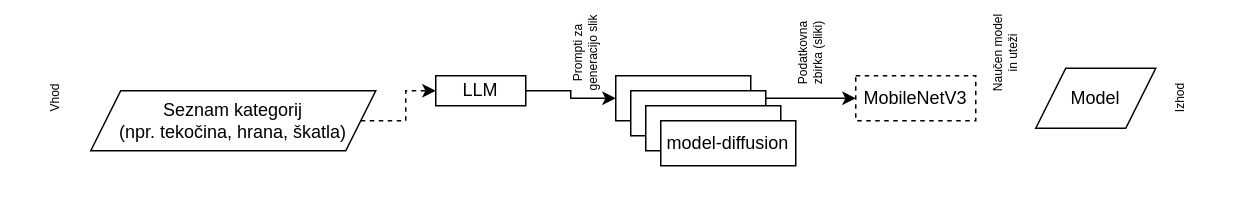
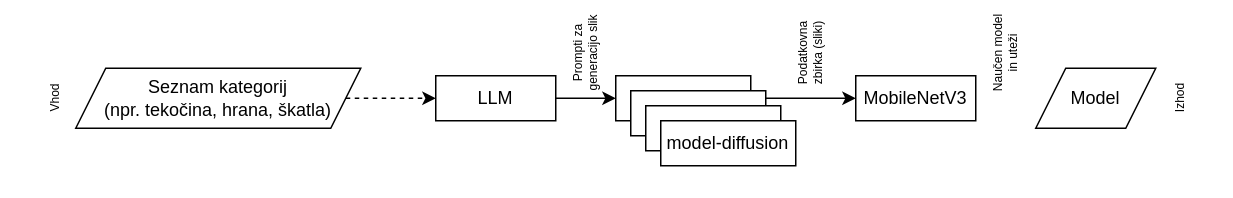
- <mxCell id="4" value="LLM" style="rounded=0;whiteSpace=wrap;html=1;" parent="1" vertex="1"><mxGeometry x="290" y="50" width="60" height="20" as="geometry" /></mxCell>
+ <mxCell id="4" value="LLM" style="rounded=0;whiteSpace=wrap;html=1;" parent="1" vertex="1"><mxGeometry x="290" y="50" width="80" height="30" as="geometry" /></mxCell>
- <mxCell id="9" value="MobileNetV3" style="rounded=0;whiteSpace=wrap;html=1;dashed=1;" parent="1" vertex="1"><mxGeometry x="570" y="50" width="80" height="30" as="geometry" /></mxCell>
+ <mxCell id="9" value="MobileNetV3" style="rounded=0;whiteSpace=wrap;html=1;" parent="1" vertex="1"><mxGeometry x="570" y="50" width="80" height="30" as="geometry" /></mxCell>
- <mxCell id="11" value="Seznam kategorij&lt;div&gt;(npr. tekočina, hrana, škatla)&lt;/div&gt;" style="shape=parallelogram;perimeter=parallelogramPerimeter;whiteSpace=wrap;html=1;fixedSize=1;" parent="1" vertex="1"><mxGeometry x="60" y="60" width="190" height="40" as="geometry" /></mxCell>
+ <mxCell id="11" value="Seznam kategorij&lt;div&gt;(npr. tekočina, hrana, škatla)&lt;/div&gt;" style="shape=parallelogram;perimeter=parallelogramPerimeter;whiteSpace=wrap;html=1;fixedSize=1;" parent="1" vertex="1"><mxGeometry x="50" y="45" width="190" height="40" as="geometry" /></mxCell>
